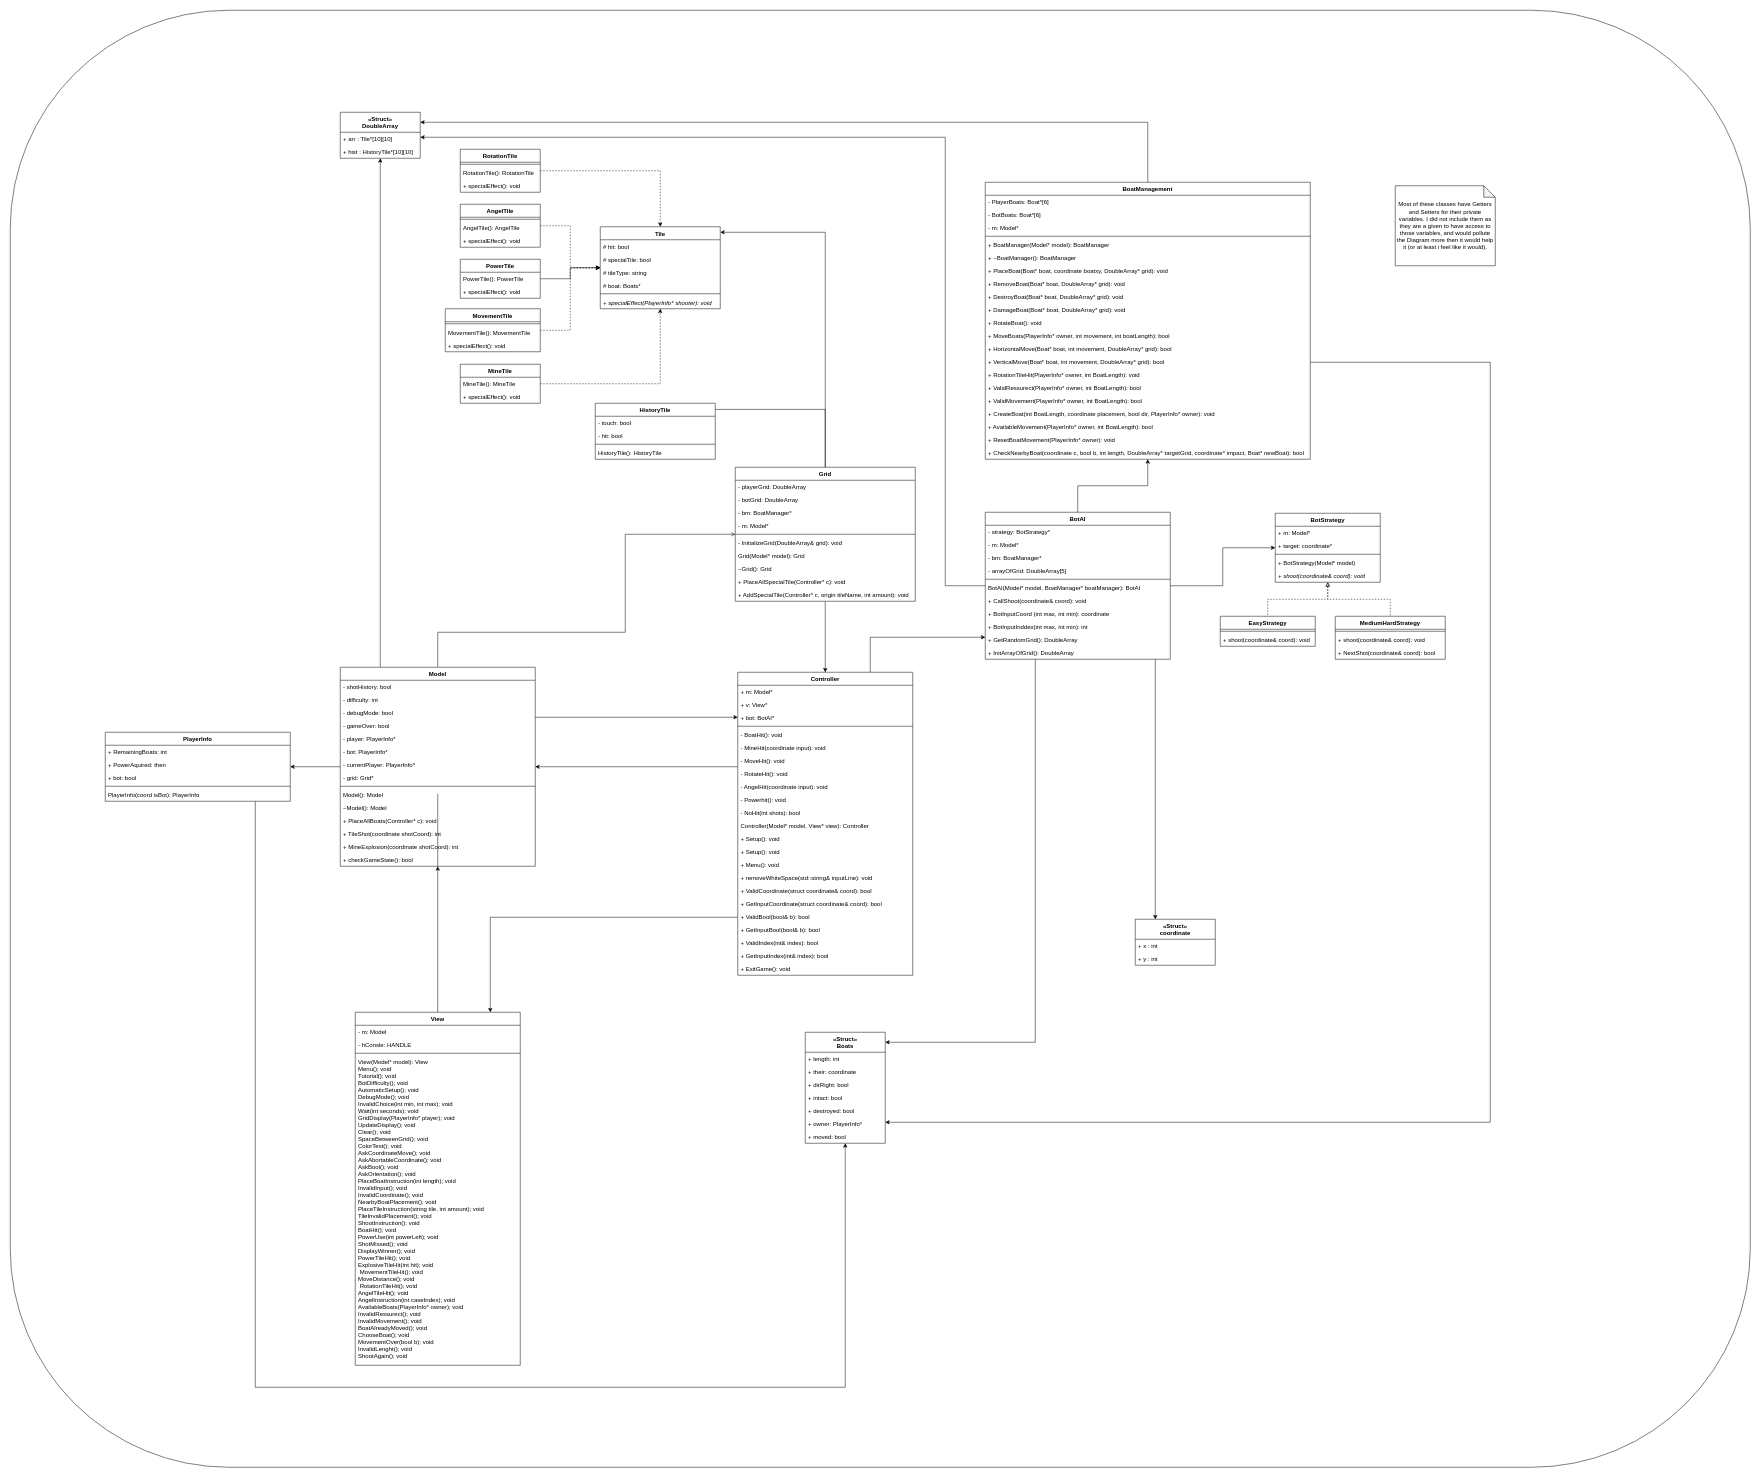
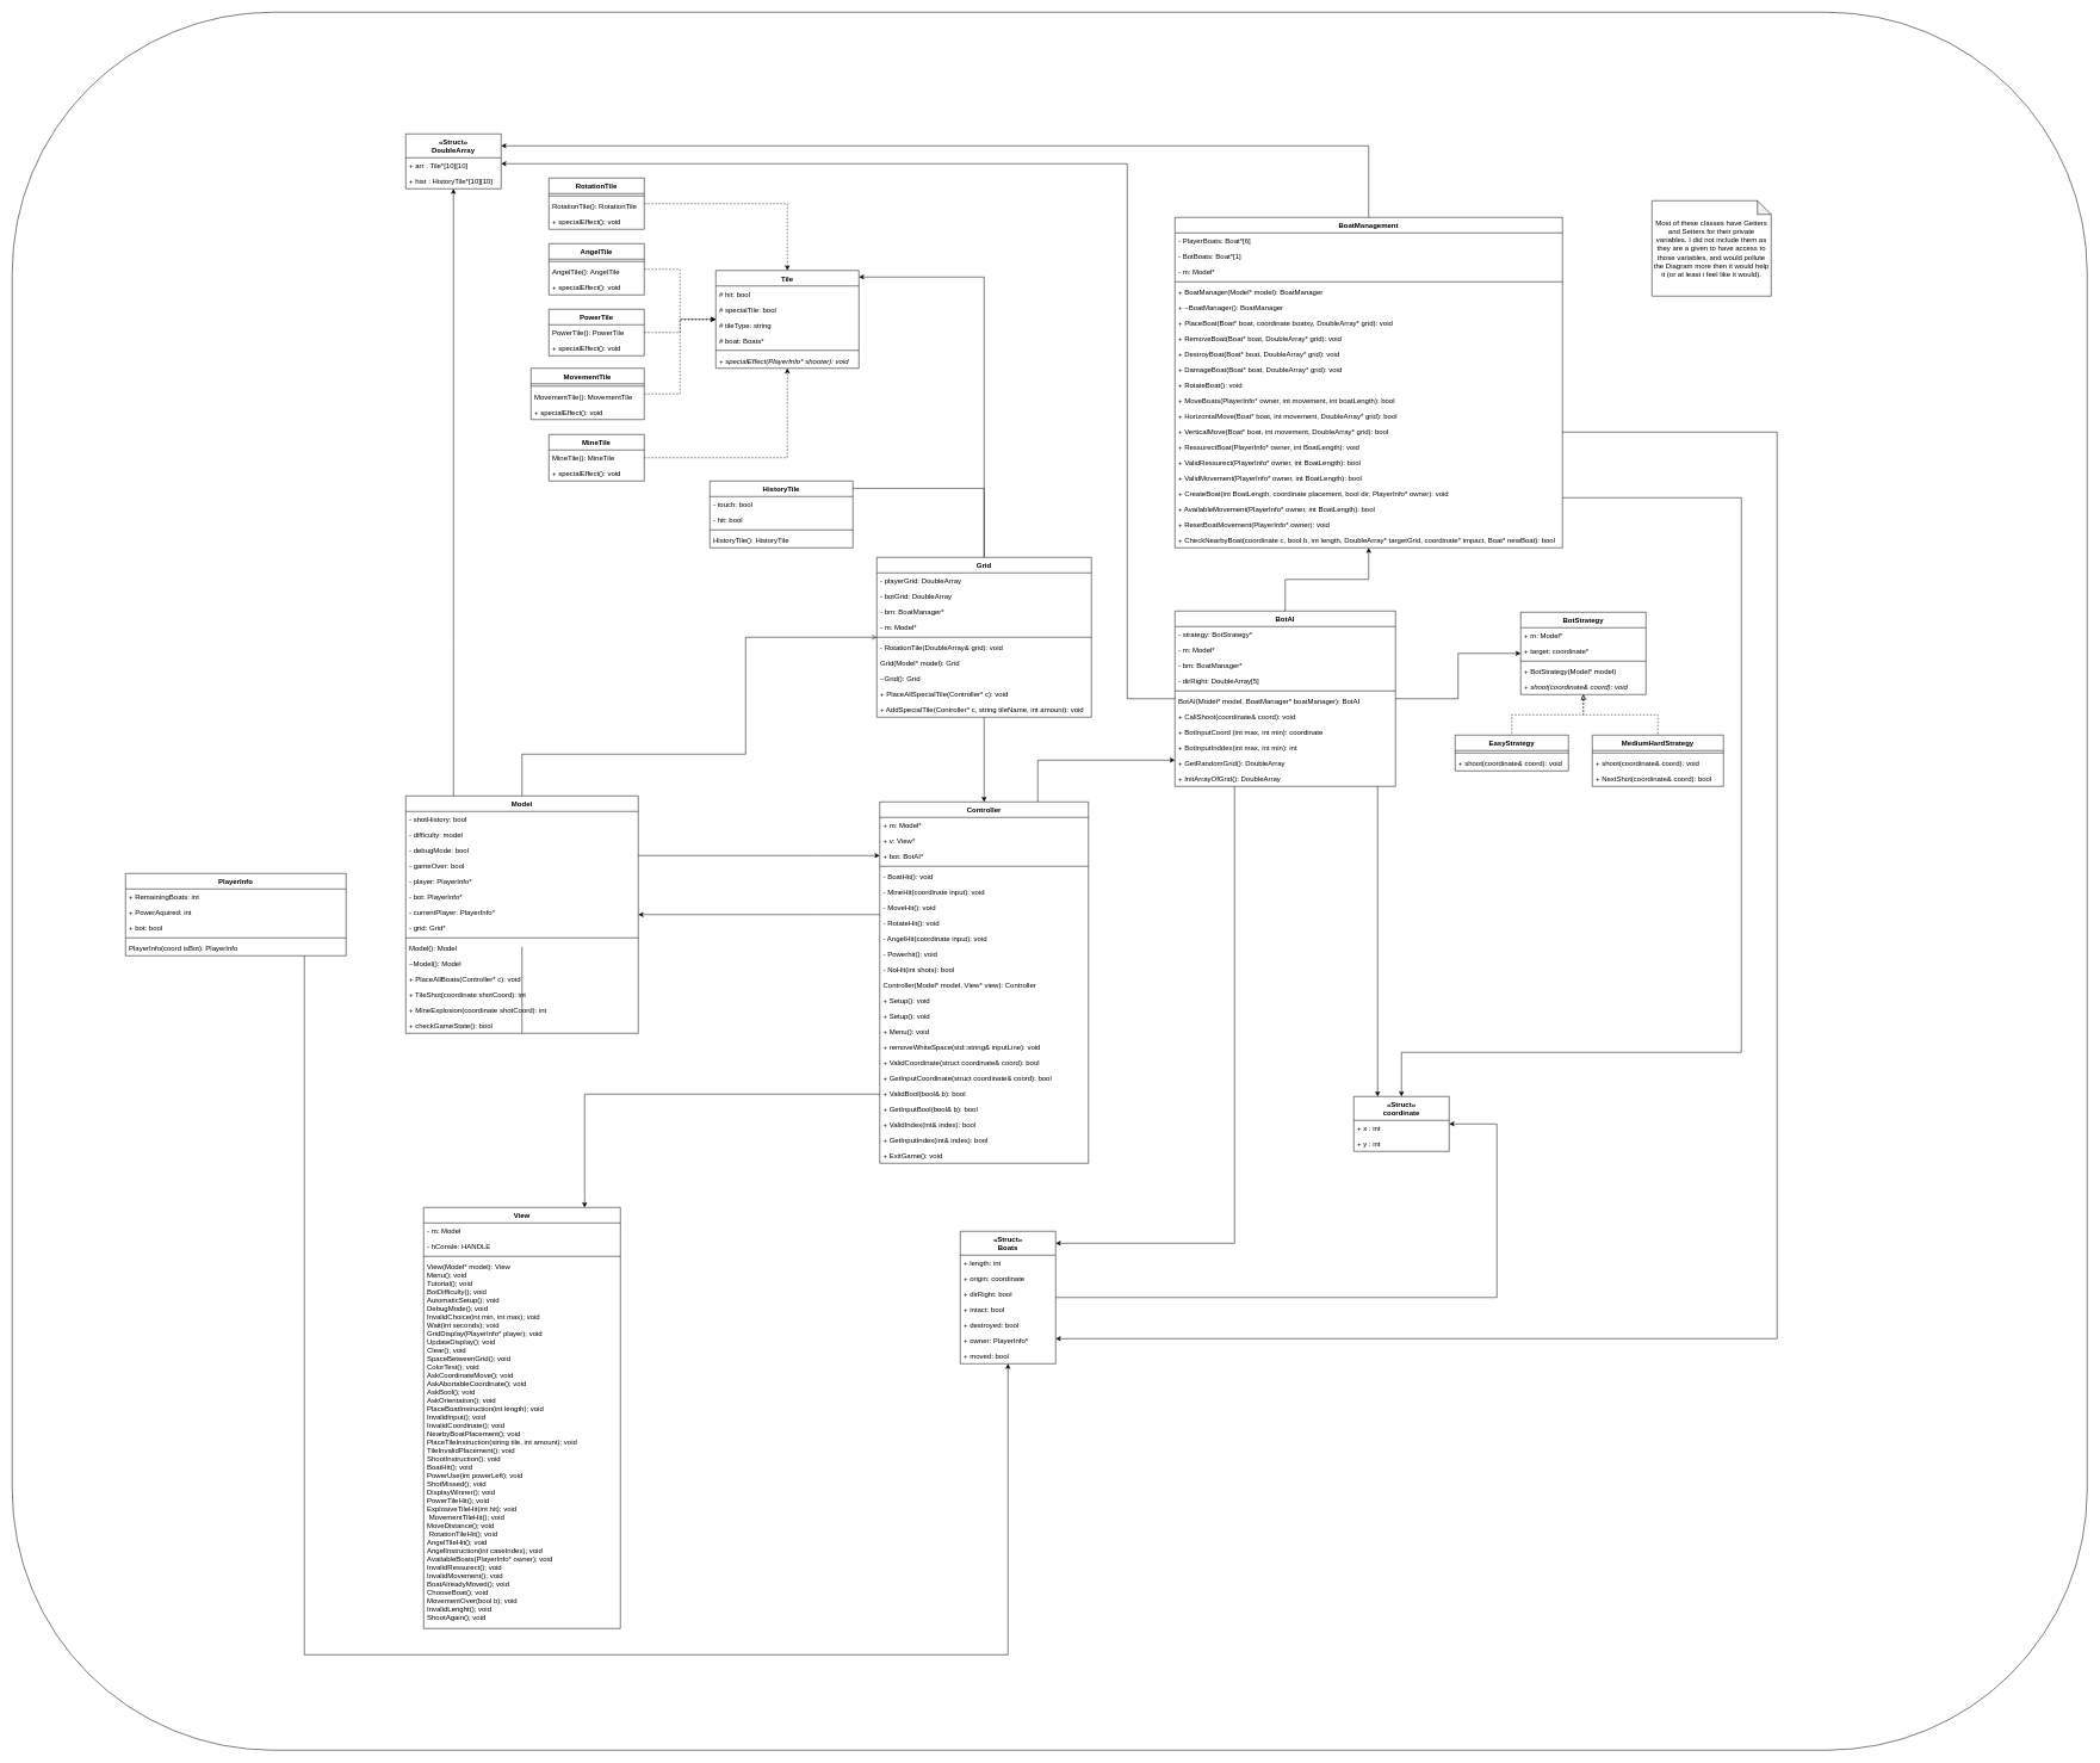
- <mxCell id="100" value="- BotBoats: Boat*[6]" style="text;strokeColor=none;fillColor=none;align=left;verticalAlign=top;spacingLeft=4;spacingRight=4;overflow=hidden;rotatable=0;points=[[0,0.5],[1,0.5]];portConstraint=eastwest;" parent="98" vertex="1"><mxGeometry y="52" width="650" height="26" as="geometry" /></mxCell>
+ <mxCell id="100" value="- BotBoats: Boat*[1]" style="text;strokeColor=none;fillColor=none;align=left;verticalAlign=top;spacingLeft=4;spacingRight=4;overflow=hidden;rotatable=0;points=[[0,0.5],[1,0.5]];portConstraint=eastwest;" parent="98" vertex="1"><mxGeometry y="52" width="650" height="26" as="geometry" /></mxCell>
- <mxCell id="179" value="Most of these classes have Getters and Setters for their private variables. I did not include them as they are a given to have access to those variables, and would pollute the Diagram more then it would help it (or at least i feel like it would)." style="shape=note;whiteSpace=wrap;html=1;backgroundOutline=1;darkOpacity=0.05;fillColor=none;size=23;" parent="1" vertex="1"><mxGeometry x="2790" y="371" width="200" height="160" as="geometry" /></mxCell>
+ <mxCell id="179" value="Most of these classes have Getters and Setters for their private variables. I did not include them as they are a given to have access to those variables, and would pollute the Diagram more then it would help it (or at least i feel like it would)." style="shape=note;whiteSpace=wrap;html=1;backgroundOutline=1;darkOpacity=0.05;fillColor=none;size=23;" parent="1" vertex="1"><mxGeometry x="2770" y="336" width="200" height="160" as="geometry" /></mxCell>
- <mxCell id="168" style="edgeStyle=orthogonalEdgeStyle;rounded=0;orthogonalLoop=1;jettySize=auto;html=1;dashed=1;" parent="1" source="169" target="144" edge="1"><mxGeometry relative="1" as="geometry" /></mxCell>
+ <mxCell id="168" style="edgeStyle=orthogonalEdgeStyle;rounded=0;orthogonalLoop=1;jettySize=auto;html=1;dashed=1;endArrow=none;" parent="1" source="169" target="144" edge="1"><mxGeometry relative="1" as="geometry" /></mxCell>
- <mxCell id="87" style="edgeStyle=orthogonalEdgeStyle;rounded=0;orthogonalLoop=1;jettySize=auto;html=1;dashed=0;" parent="1" source="88" target="144" edge="1"><mxGeometry relative="1" as="geometry" /></mxCell>
+ <mxCell id="87" style="edgeStyle=orthogonalEdgeStyle;rounded=0;orthogonalLoop=1;jettySize=auto;html=1;dashed=1;" parent="1" source="88" target="144" edge="1"><mxGeometry relative="1" as="geometry" /></mxCell>
- <mxCell id="113" value="+ RotationTileHit(PlayerInfo* owner, int BoatLength): void" style="text;strokeColor=none;fillColor=none;align=left;verticalAlign=top;spacingLeft=4;spacingRight=4;overflow=hidden;rotatable=0;points=[[0,0.5],[1,0.5]];portConstraint=eastwest;" parent="98" vertex="1"><mxGeometry y="372" width="650" height="26" as="geometry" /></mxCell>
+ <mxCell id="113" value="+ RessurectBoat(PlayerInfo* owner, int BoatLength): void" style="text;strokeColor=none;fillColor=none;align=left;verticalAlign=top;spacingLeft=4;spacingRight=4;overflow=hidden;rotatable=0;points=[[0,0.5],[1,0.5]];portConstraint=eastwest;" parent="98" vertex="1"><mxGeometry y="372" width="650" height="26" as="geometry" /></mxCell>
- <mxCell id="65" value="- InitializeGrid(DoubleArray&amp; grid): void" style="text;strokeColor=none;fillColor=none;align=left;verticalAlign=top;spacingLeft=4;spacingRight=4;overflow=hidden;rotatable=0;points=[[0,0.5],[1,0.5]];portConstraint=eastwest;" parent="59" vertex="1"><mxGeometry y="138" width="360" height="26" as="geometry" /></mxCell>
+ <mxCell id="65" value="- RotationTile(DoubleArray&amp; grid): void" style="text;strokeColor=none;fillColor=none;align=left;verticalAlign=top;spacingLeft=4;spacingRight=4;overflow=hidden;rotatable=0;points=[[0,0.5],[1,0.5]];portConstraint=eastwest;" parent="59" vertex="1"><mxGeometry y="138" width="360" height="26" as="geometry" /></mxCell>
- <mxCell id="79" value="- arrayOfGrid: DoubleArray[5]" style="text;strokeColor=none;fillColor=none;align=left;verticalAlign=top;spacingLeft=4;spacingRight=4;overflow=hidden;rotatable=0;points=[[0,0.5],[1,0.5]];portConstraint=eastwest;" parent="75" vertex="1"><mxGeometry y="104" width="370" height="26" as="geometry" /></mxCell>
+ <mxCell id="79" value="- dirRight: DoubleArray[5]" style="text;strokeColor=none;fillColor=none;align=left;verticalAlign=top;spacingLeft=4;spacingRight=4;overflow=hidden;rotatable=0;points=[[0,0.5],[1,0.5]];portConstraint=eastwest;" parent="75" vertex="1"><mxGeometry y="104" width="370" height="26" as="geometry" /></mxCell>
- <mxCell id="69" value="+ AddSpecialTile(Controller* c, origin tileName, int amount): void" style="text;strokeColor=none;fillColor=none;align=left;verticalAlign=top;spacingLeft=4;spacingRight=4;overflow=hidden;rotatable=0;points=[[0,0.5],[1,0.5]];portConstraint=eastwest;" parent="59" vertex="1"><mxGeometry y="242" width="360" height="26" as="geometry" /></mxCell>
+ <mxCell id="69" value="+ AddSpecialTile(Controller* c, string tileName, int amount): void" style="text;strokeColor=none;fillColor=none;align=left;verticalAlign=top;spacingLeft=4;spacingRight=4;overflow=hidden;rotatable=0;points=[[0,0.5],[1,0.5]];portConstraint=eastwest;" parent="59" vertex="1"><mxGeometry y="242" width="360" height="26" as="geometry" /></mxCell>
- <mxCell id="9" value="- difficulty: int" style="text;strokeColor=none;fillColor=none;align=left;verticalAlign=top;spacingLeft=4;spacingRight=4;overflow=hidden;rotatable=0;points=[[0,0.5],[1,0.5]];portConstraint=eastwest;" parent="7" vertex="1"><mxGeometry y="52" width="390" height="26" as="geometry" /></mxCell>
+ <mxCell id="9" value="- difficulty: model" style="text;strokeColor=none;fillColor=none;align=left;verticalAlign=top;spacingLeft=4;spacingRight=4;overflow=hidden;rotatable=0;points=[[0,0.5],[1,0.5]];portConstraint=eastwest;" parent="7" vertex="1"><mxGeometry y="52" width="390" height="26" as="geometry" /></mxCell>
- <mxCell id="154" value="+ PowerAquired: then" style="text;strokeColor=none;fillColor=none;align=left;verticalAlign=top;spacingLeft=4;spacingRight=4;overflow=hidden;rotatable=0;points=[[0,0.5],[1,0.5]];portConstraint=eastwest;" parent="152" vertex="1"><mxGeometry y="52" width="370" height="26" as="geometry" /></mxCell>
+ <mxCell id="154" value="+ PowerAquired: int" style="text;strokeColor=none;fillColor=none;align=left;verticalAlign=top;spacingLeft=4;spacingRight=4;overflow=hidden;rotatable=0;points=[[0,0.5],[1,0.5]];portConstraint=eastwest;" parent="152" vertex="1"><mxGeometry y="52" width="370" height="26" as="geometry" /></mxCell>
- <mxCell id="5" style="edgeStyle=orthogonalEdgeStyle;rounded=0;orthogonalLoop=1;jettySize=auto;html=1;" parent="1" source="7" target="152" edge="1"><mxGeometry relative="1" as="geometry" /></mxCell>
- <mxCell id="23" style="edgeStyle=orthogonalEdgeStyle;rounded=0;orthogonalLoop=1;jettySize=auto;html=1;" parent="1" source="24" target="7" edge="1"><mxGeometry relative="1" as="geometry" /></mxCell>
+ <mxCell id="96" style="edgeStyle=orthogonalEdgeStyle;rounded=0;orthogonalLoop=1;jettySize=auto;html=1;" parent="1" source="98" target="173" edge="1"><mxGeometry relative="1" as="geometry"><Array as="points"><mxPoint x="2920" y="834" /><mxPoint x="2920" y="1764" /></Array></mxGeometry></mxCell>
+ <mxCell id="135" style="edgeStyle=orthogonalEdgeStyle;rounded=0;orthogonalLoop=1;jettySize=auto;html=1;" parent="1" source="136" target="173" edge="1"><mxGeometry relative="1" as="geometry"><Array as="points"><mxPoint x="2510" y="2175" /></Array></mxGeometry></mxCell>
- <mxCell id="138" value="+ their: coordinate" style="text;strokeColor=none;fillColor=none;align=left;verticalAlign=top;spacingLeft=4;spacingRight=4;overflow=hidden;rotatable=0;points=[[0,0.5],[1,0.5]];portConstraint=eastwest;" parent="136" vertex="1"><mxGeometry y="66" width="160" height="26" as="geometry" /></mxCell>
+ <mxCell id="138" value="+ origin: coordinate" style="text;strokeColor=none;fillColor=none;align=left;verticalAlign=top;spacingLeft=4;spacingRight=4;overflow=hidden;rotatable=0;points=[[0,0.5],[1,0.5]];portConstraint=eastwest;" parent="136" vertex="1"><mxGeometry y="66" width="160" height="26" as="geometry" /></mxCell>
